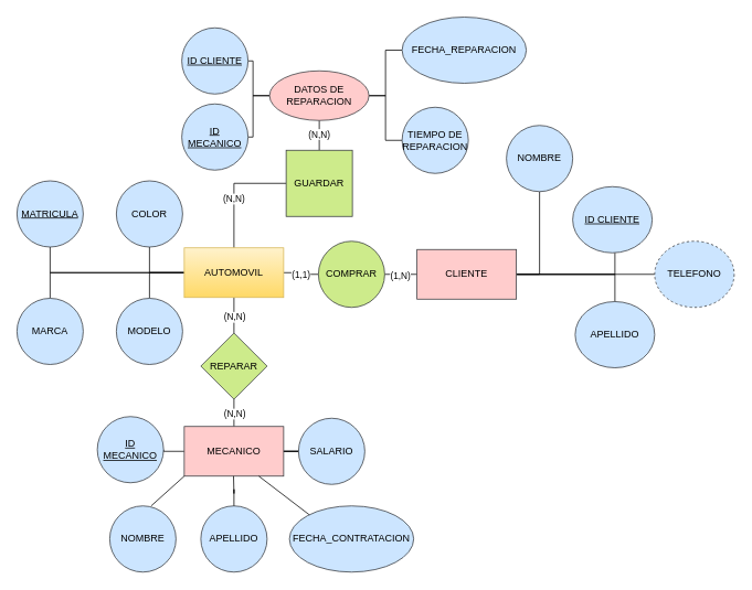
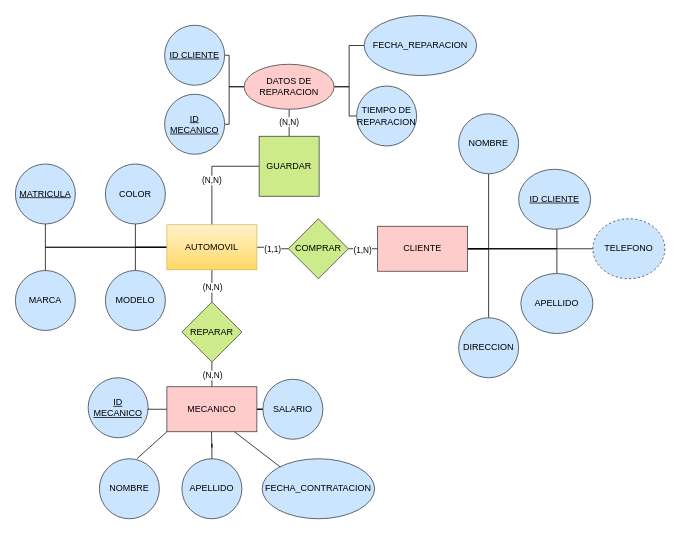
- <mxCell id="51" value="TIEMPO DE REPARACION" style="ellipse;whiteSpace=wrap;html=1;rounded=0;fillColor=#cce5ff;strokeColor=#36393d;" parent="1" vertex="1"><mxGeometry x="485" y="129" width="80" height="80" as="geometry" /></mxCell>
+ <mxCell id="51" value="TIEMPO DE REPARACION" style="ellipse;whiteSpace=wrap;html=1;rounded=0;fillColor=#cce5ff;strokeColor=#36393d;" parent="1" vertex="1"><mxGeometry x="475" y="114" width="80" height="80" as="geometry" /></mxCell>
- <mxCell id="19" value="COMPRAR" style="ellipse;whiteSpace=wrap;html=1;fillColor=#cdeb8b;strokeColor=#36393d;" parent="1" vertex="1"><mxGeometry x="384" y="291" width="80" height="80" as="geometry" /></mxCell>
+ <mxCell id="19" value="COMPRAR" style="rhombus;whiteSpace=wrap;html=1;rounded=0;fillColor=#cdeb8b;strokeColor=#36393d;" parent="1" vertex="1"><mxGeometry x="384" y="291" width="80" height="80" as="geometry" /></mxCell>
+ <mxCell id="20" value="" style="edgeStyle=orthogonalEdgeStyle;rounded=0;orthogonalLoop=1;jettySize=auto;html=1;endArrow=none;endFill=0;" parent="1" source="25" target="26" edge="1"><mxGeometry relative="1" as="geometry"><Array as="points"><mxPoint x="651" y="331" /></Array></mxGeometry></mxCell>
+ <mxCell id="26" value="DIRECCION" style="ellipse;whiteSpace=wrap;html=1;rounded=0;fillColor=#cce5ff;strokeColor=#36393d;" parent="1" vertex="1"><mxGeometry x="611" y="423" width="80" height="80" as="geometry" /></mxCell>
- <mxCell id="37" value="SALARIO" style="ellipse;whiteSpace=wrap;html=1;rounded=0;fillColor=#cce5ff;strokeColor=#36393d;" parent="1" vertex="1"><mxGeometry x="360" y="505" width="80" height="80" as="geometry" /></mxCell>
+ <mxCell id="37" value="SALARIO" style="ellipse;whiteSpace=wrap;html=1;rounded=0;fillColor=#cce5ff;strokeColor=#36393d;" parent="1" vertex="1"><mxGeometry x="350" y="505" width="80" height="80" as="geometry" /></mxCell>
